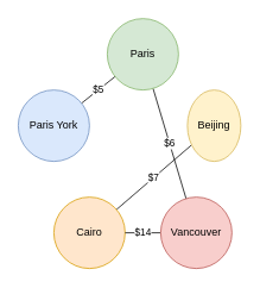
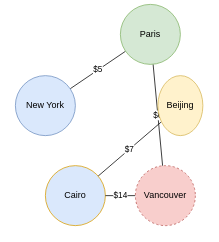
- <mxCell id="5" value="Paris" style="ellipse;whiteSpace=wrap;html=1;aspect=fixed;fillColor=#d5e8d4;strokeColor=#82b366;" parent="1" vertex="1"><mxGeometry x="120" y="20" width="80" height="80" as="geometry" /></mxCell>
+ <mxCell id="5" value="Paris" style="ellipse;whiteSpace=wrap;html=1;aspect=fixed;fillColor=#d5e8d4;strokeColor=#82b366;" parent="1" vertex="1"><mxGeometry x="160" y="5" width="80" height="80" as="geometry" /></mxCell>
- <mxCell id="3" value="Paris York" style="ellipse;whiteSpace=wrap;html=1;aspect=fixed;fillColor=#dae8fc;strokeColor=#6c8ebf;" parent="1" vertex="1"><mxGeometry x="20" y="100" width="80" height="80" as="geometry" /></mxCell>
+ <mxCell id="3" value="New York" style="ellipse;whiteSpace=wrap;html=1;aspect=fixed;fillColor=#dae8fc;strokeColor=#6c8ebf;" parent="1" vertex="1"><mxGeometry x="20" y="100" width="80" height="80" as="geometry" /></mxCell>
- <mxCell id="8" value="Cairo" style="ellipse;whiteSpace=wrap;html=1;aspect=fixed;fillColor=#ffe6cc;strokeColor=#d79b00;" parent="1" vertex="1"><mxGeometry x="60" y="220" width="80" height="80" as="geometry" /></mxCell>
+ <mxCell id="8" value="Cairo" style="ellipse;whiteSpace=wrap;html=1;aspect=fixed;fillColor=#dae8fc;strokeColor=#d79b00;" parent="1" vertex="1"><mxGeometry x="60" y="220" width="80" height="80" as="geometry" /></mxCell>
- <mxCell id="10" value="Vancouver" style="ellipse;whiteSpace=wrap;html=1;aspect=fixed;fillColor=#f8cecc;strokeColor=#b85450;" parent="1" vertex="1"><mxGeometry x="180" y="220" width="80" height="80" as="geometry" /></mxCell>
+ <mxCell id="10" value="Vancouver" style="ellipse;whiteSpace=wrap;html=1;aspect=fixed;fillColor=#f8cecc;strokeColor=#b85450;dashed=1;" parent="1" vertex="1"><mxGeometry x="180" y="220" width="80" height="80" as="geometry" /></mxCell>
